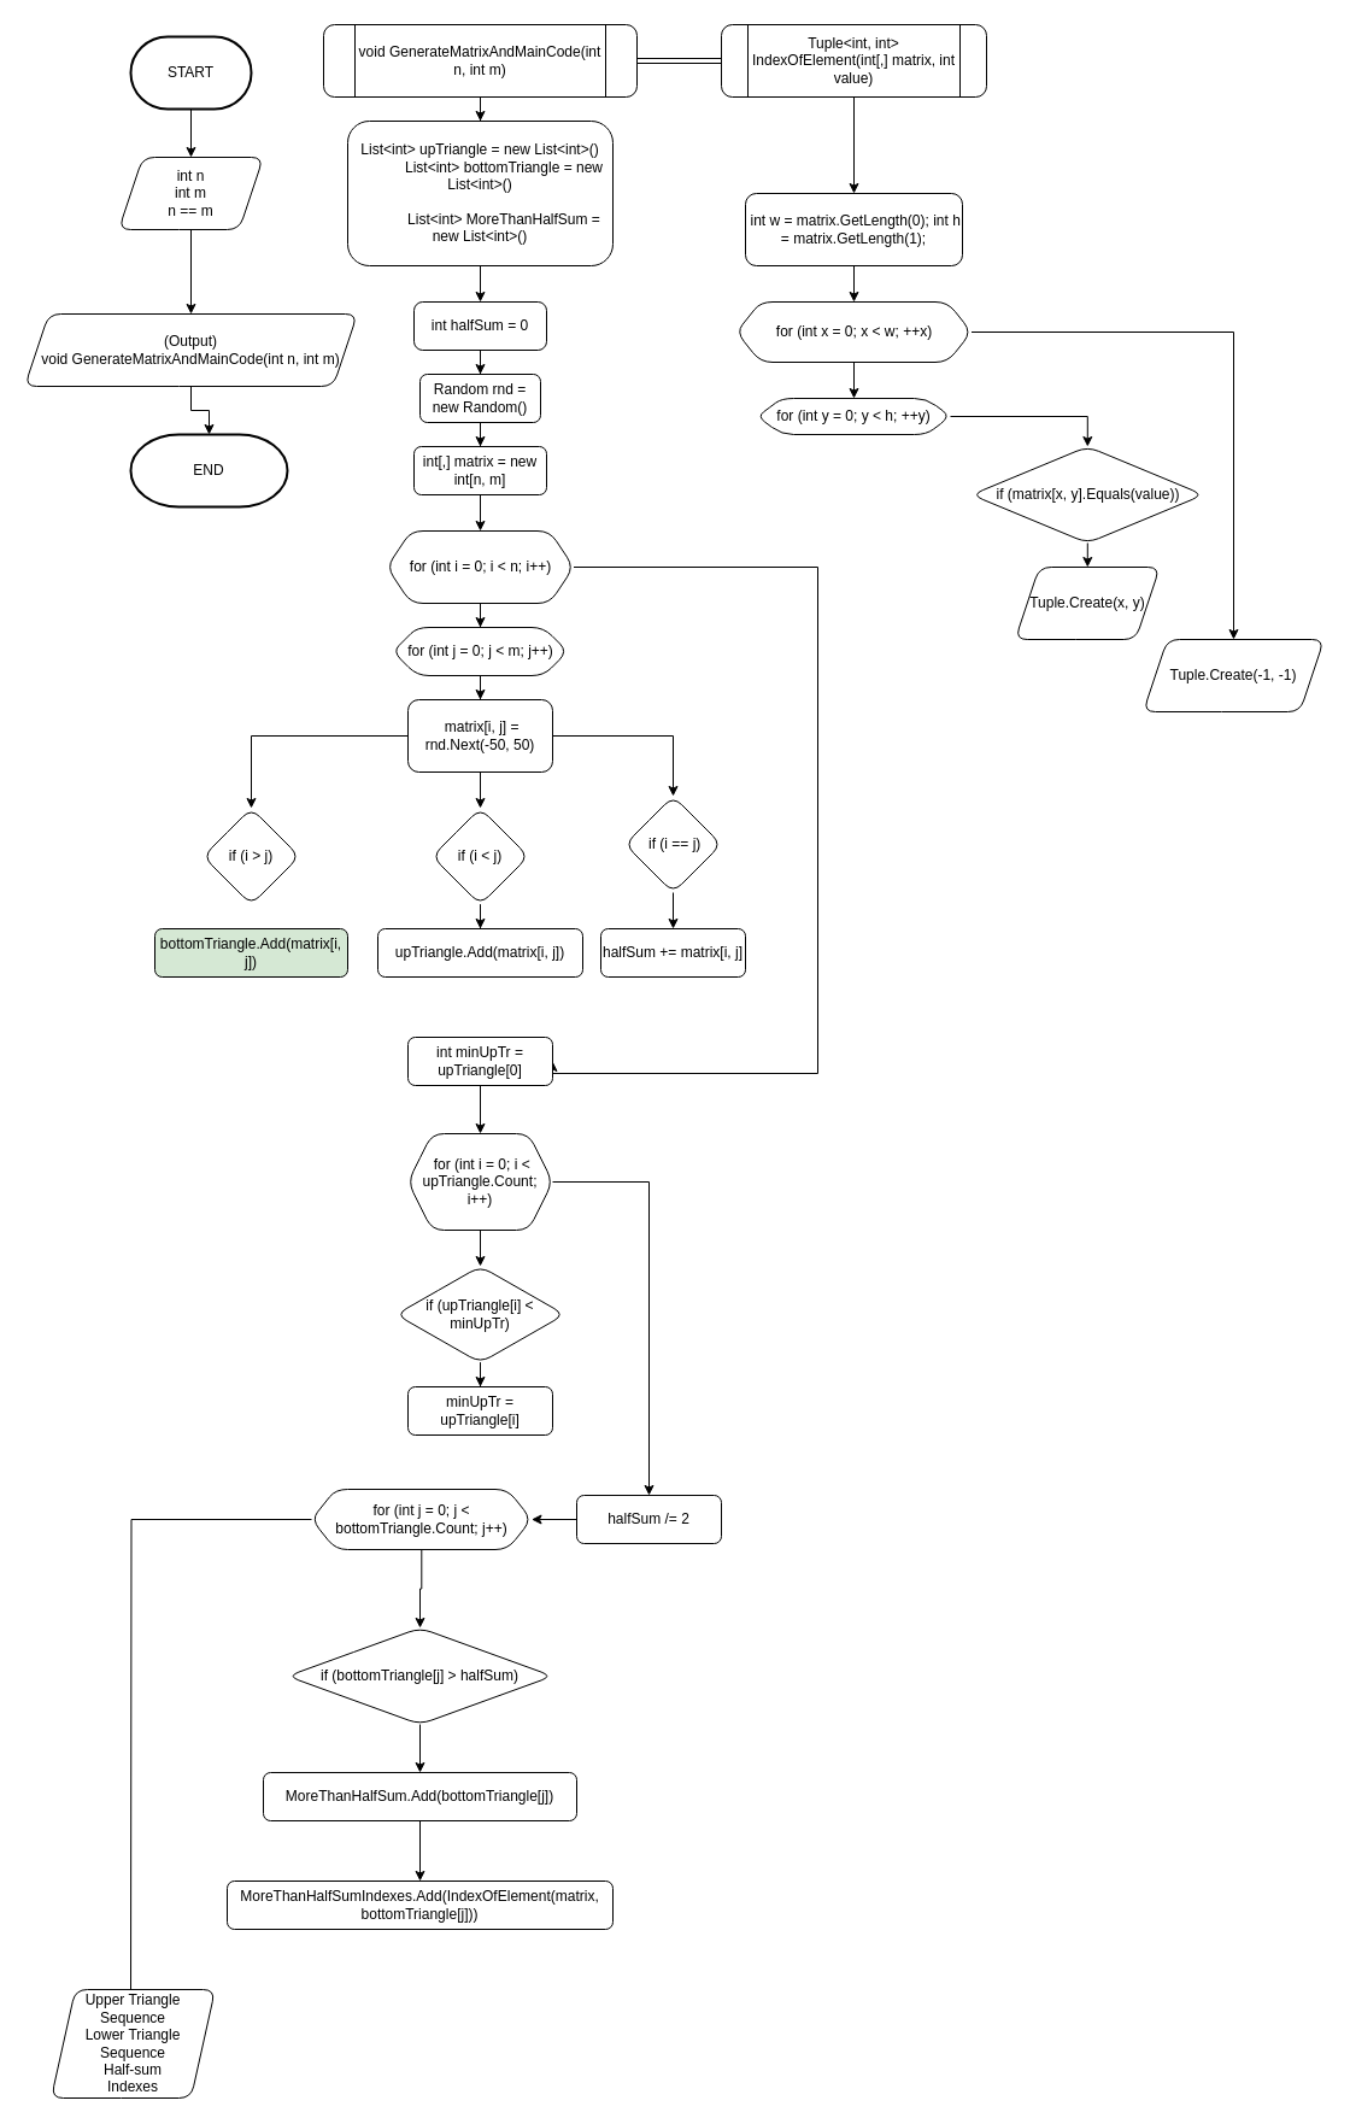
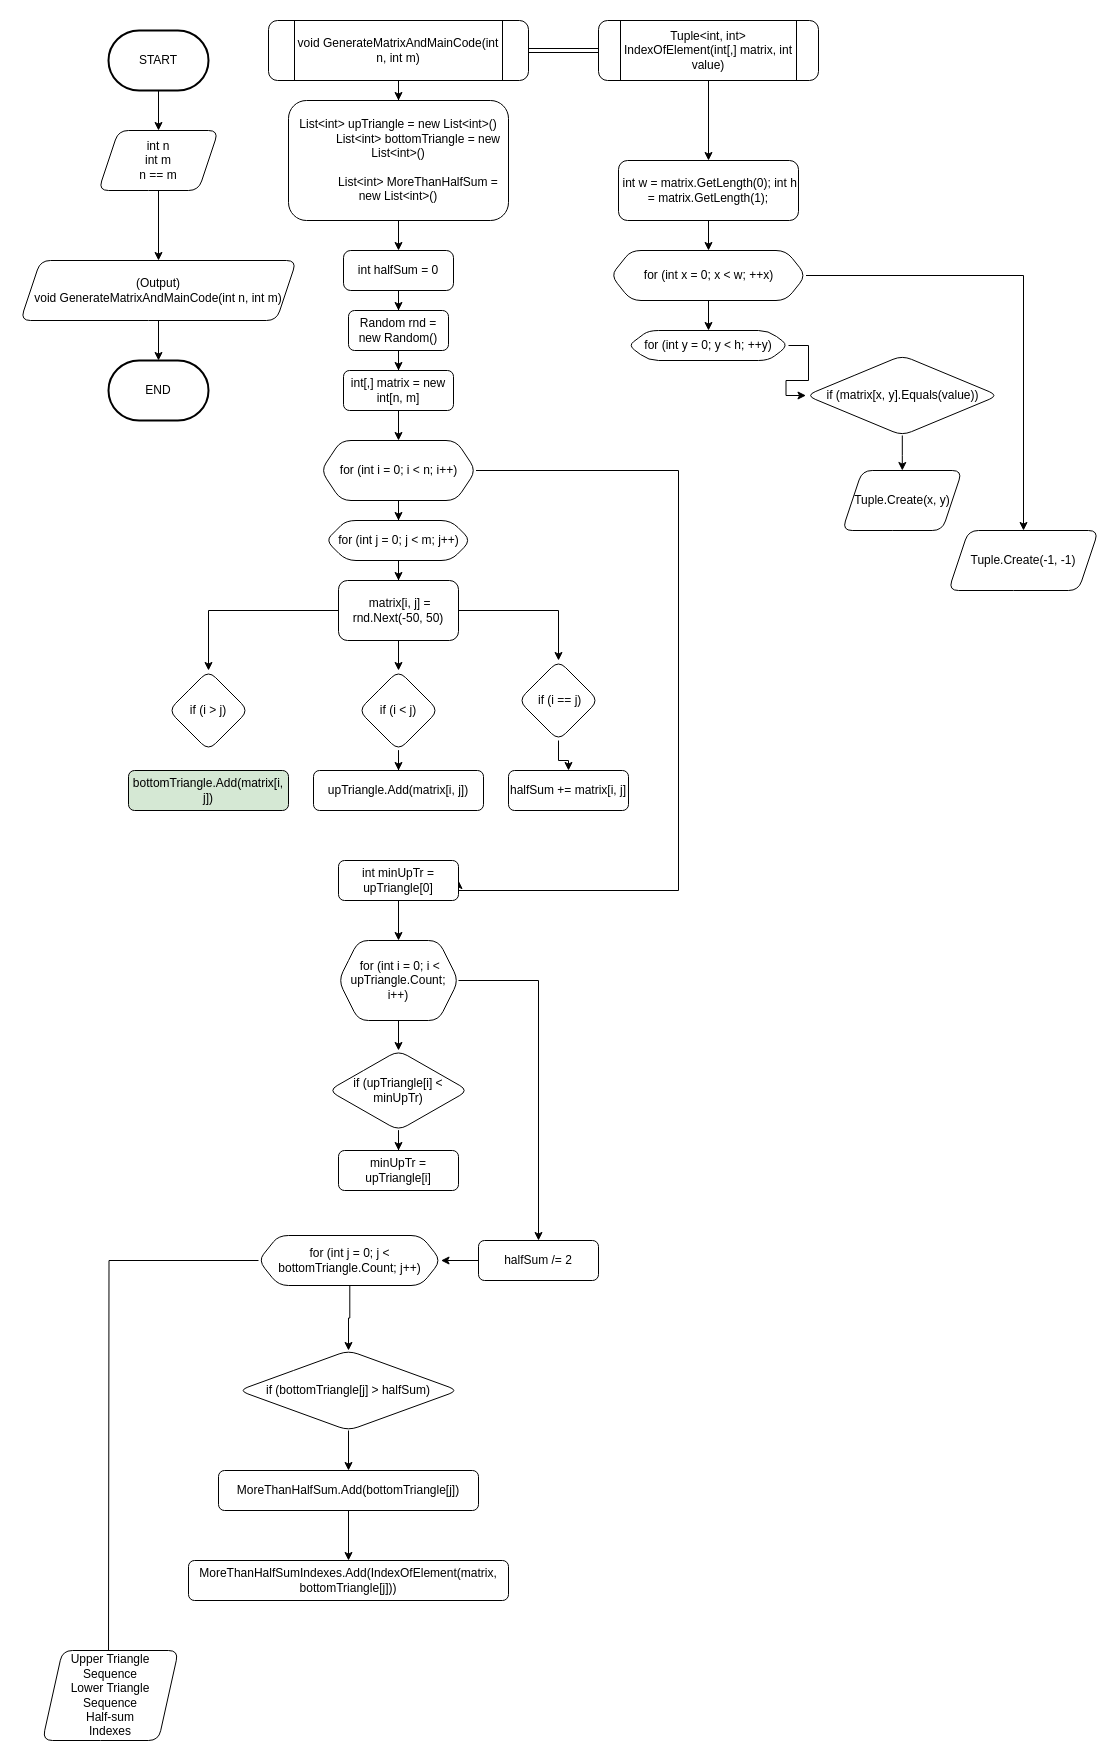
- <mxCell id="68" value="END" style="strokeWidth=2;html=1;shape=mxgraph.flowchart.terminator;whiteSpace=wrap;" vertex="1" parent="1"><mxGeometry x="108" y="360" width="130" height="60" as="geometry" /></mxCell>
+ <mxCell id="68" value="END" style="strokeWidth=2;html=1;shape=mxgraph.flowchart.terminator;whiteSpace=wrap;" vertex="1" parent="1"><mxGeometry x="108" y="360" width="100" height="60" as="geometry" /></mxCell>
- <mxCell id="62" value="if (matrix[x, y].Equals(value))" style="rhombus;whiteSpace=wrap;html=1;rounded=1;" vertex="1" parent="1"><mxGeometry x="805.5" y="370" width="192.5" height="80" as="geometry" /></mxCell>
+ <mxCell id="62" value="if (matrix[x, y].Equals(value))" style="rhombus;whiteSpace=wrap;html=1;rounded=1;" vertex="1" parent="1"><mxGeometry x="805.5" y="355" width="192.5" height="80" as="geometry" /></mxCell>
- <mxCell id="33" value="halfSum += matrix[i, j]" style="whiteSpace=wrap;html=1;rounded=1;" vertex="1" parent="1"><mxGeometry x="498" y="770" width="120" height="40" as="geometry" /></mxCell>
+ <mxCell id="33" value="halfSum += matrix[i, j]" style="whiteSpace=wrap;html=1;rounded=1;" vertex="1" parent="1"><mxGeometry x="508" y="770" width="120" height="40" as="geometry" /></mxCell>
